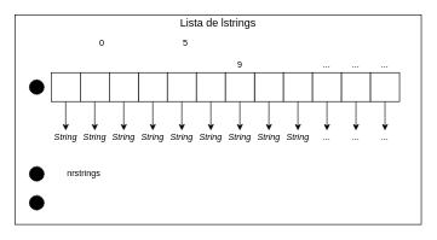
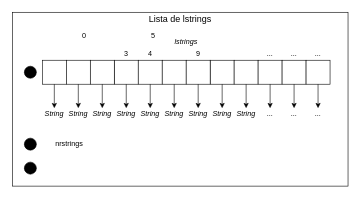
+ <mxCell id="13" value="&lt;i&gt;lstrings&lt;/i&gt;" style="text;html=1;strokeColor=none;fillColor=none;align=center;verticalAlign=middle;whiteSpace=wrap;rounded=0;" parent="1" vertex="1"><mxGeometry x="290" y="60" width="40" height="20" as="geometry" /></mxCell>
+ <mxCell id="18" value="3" style="text;html=1;strokeColor=none;fillColor=none;align=center;verticalAlign=middle;whiteSpace=wrap;rounded=0;" parent="1" vertex="1"><mxGeometry x="190" y="80" width="40" height="20" as="geometry" /></mxCell>
+ <mxCell id="19" value="4" style="text;html=1;strokeColor=none;fillColor=none;align=center;verticalAlign=middle;whiteSpace=wrap;rounded=0;" parent="1" vertex="1"><mxGeometry x="230" y="80" width="40" height="20" as="geometry" /></mxCell>
